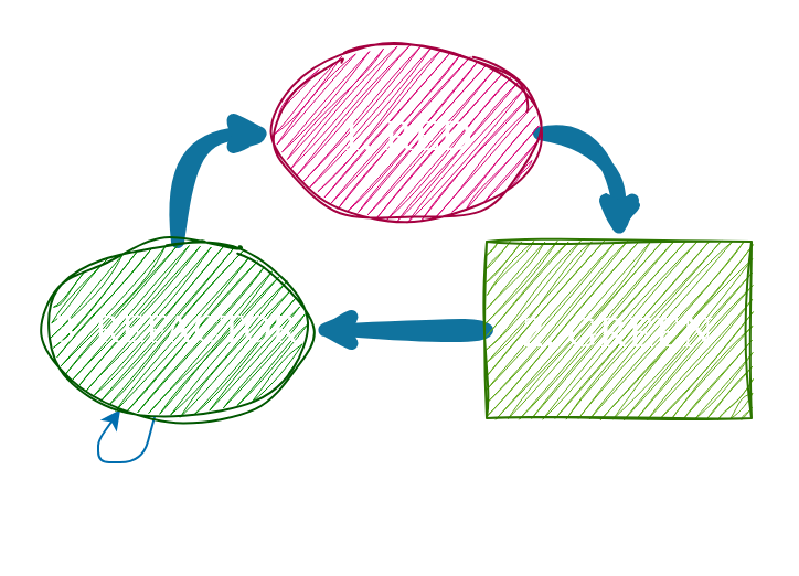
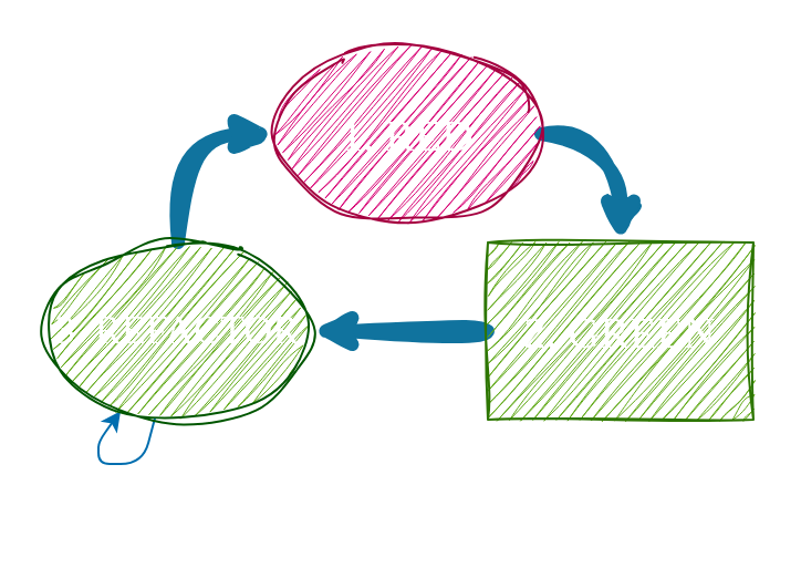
- <mxCell id="8" value="&lt;font style=&quot;font-size: 18px;&quot; data-font-src=&quot;https://fonts.googleapis.com/css?family=Architects+Daughter&quot; face=&quot;Architects Daughter&quot;&gt;3. REFACTOR&lt;/font&gt;" style="ellipse;whiteSpace=wrap;html=1;fillColor=#008a00;fontColor=#ffffff;strokeColor=#005700;rounded=0;sketch=1;curveFitting=1;jiggle=2;" parent="1" vertex="1"><mxGeometry x="20" y="109" width="120" height="80" as="geometry" /></mxCell>
+ <mxCell id="8" value="&lt;font style=&quot;font-size: 18px;&quot; data-font-src=&quot;https://fonts.googleapis.com/css?family=Architects+Daughter&quot; face=&quot;Architects Daughter&quot;&gt;3. REFACTOR&lt;/font&gt;" style="ellipse;whiteSpace=wrap;html=1;fillColor=#60a917;fontColor=#ffffff;strokeColor=#005700;rounded=0;sketch=1;curveFitting=1;jiggle=2;" parent="1" vertex="1"><mxGeometry x="20" y="109" width="120" height="80" as="geometry" /></mxCell>
